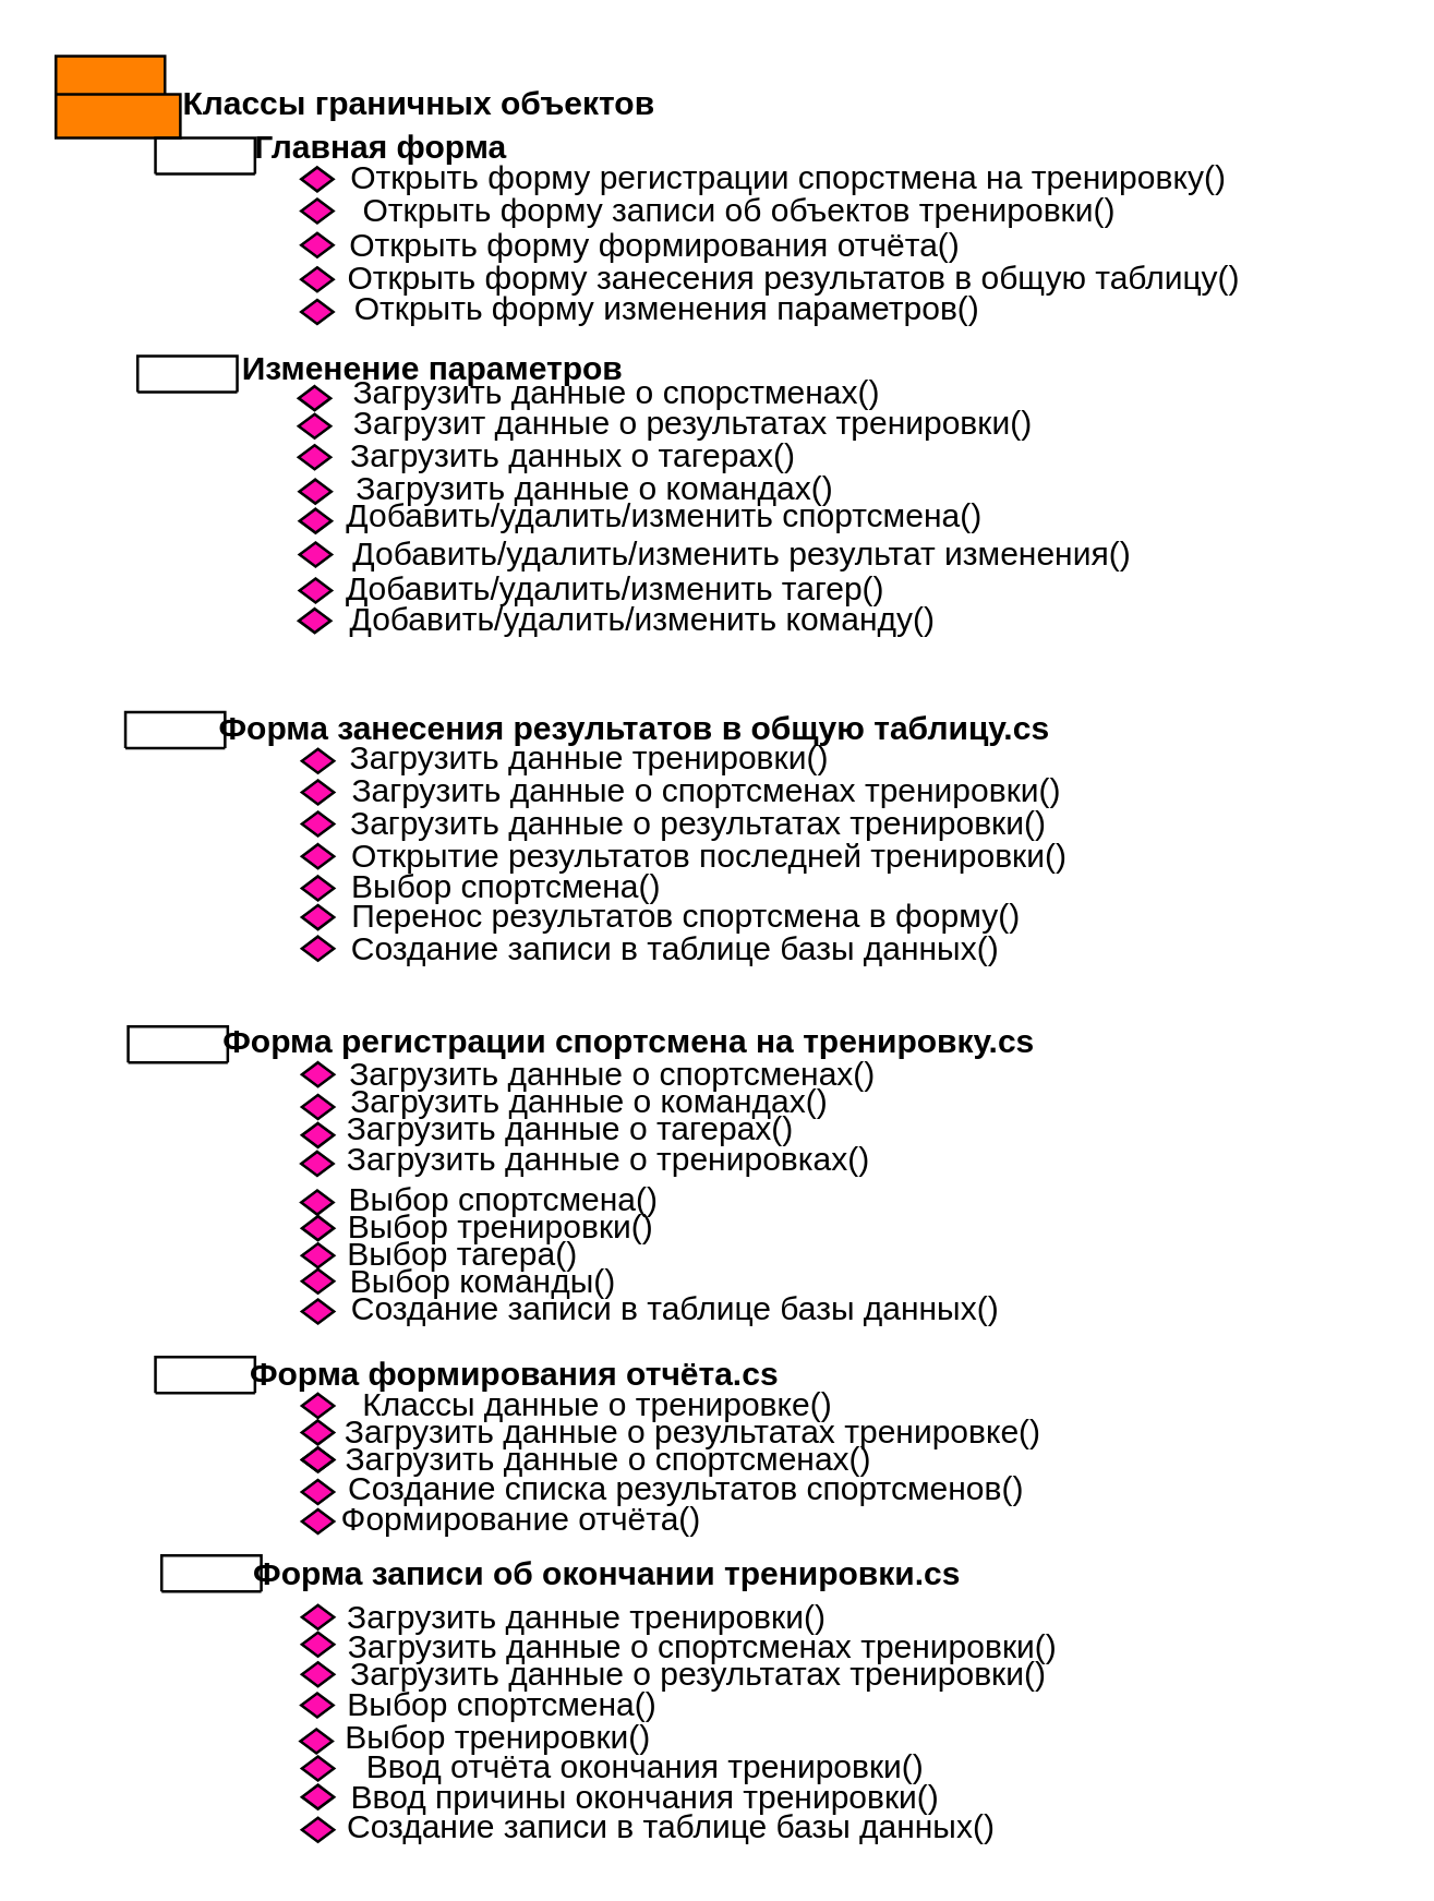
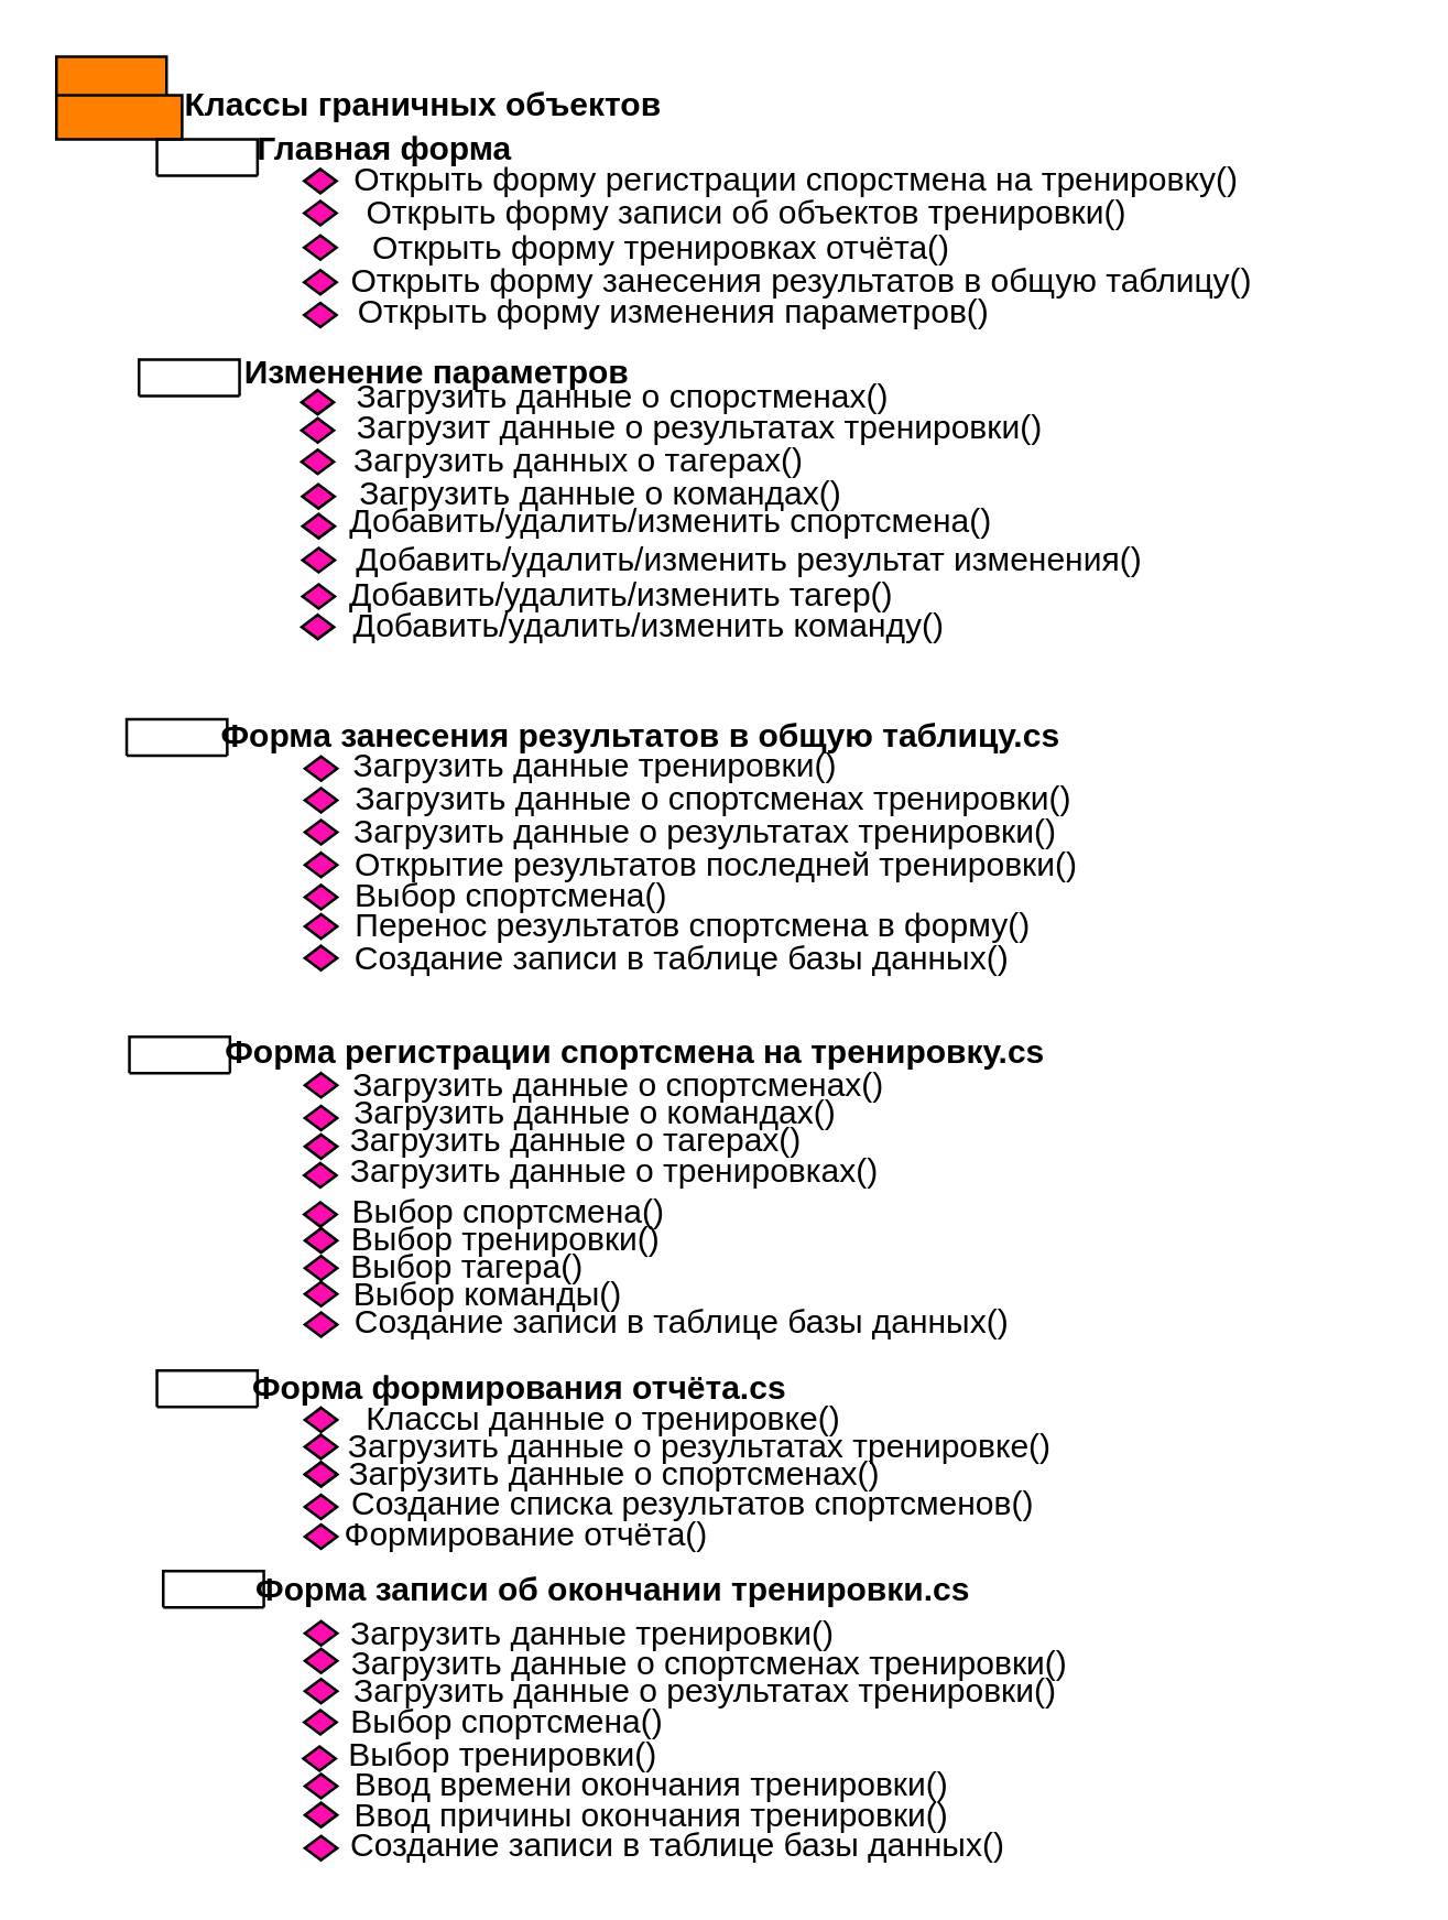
- <mxCell id="22" value="Открыть форму формирования отчёта()" style="text;html=1;strokeColor=none;fillColor=none;align=center;verticalAlign=middle;whiteSpace=wrap;rounded=0;" parent="18" vertex="1"><mxGeometry x="38" y="24.48" width="236" height="9.42" as="geometry" /></mxCell>
+ <mxCell id="22" value="Открыть форму тренировках отчёта()" style="text;html=1;strokeColor=none;fillColor=none;align=center;verticalAlign=middle;whiteSpace=wrap;rounded=0;" parent="18" vertex="1"><mxGeometry x="38" y="24.48" width="236" height="9.42" as="geometry" /></mxCell>
- <mxCell id="98" value="Ввод отчёта окончания тренировки()" style="text;html=1;strokeColor=none;fillColor=none;align=center;verticalAlign=middle;whiteSpace=wrap;rounded=0;" vertex="1" parent="1"><mxGeometry x="121" y="643.63" width="231" height="9.42" as="geometry" /></mxCell>
+ <mxCell id="98" value="Ввод времени окончания тренировки()" style="text;html=1;strokeColor=none;fillColor=none;align=center;verticalAlign=middle;whiteSpace=wrap;rounded=0;" vertex="1" parent="1"><mxGeometry x="121" y="643.63" width="231" height="9.42" as="geometry" /></mxCell>
